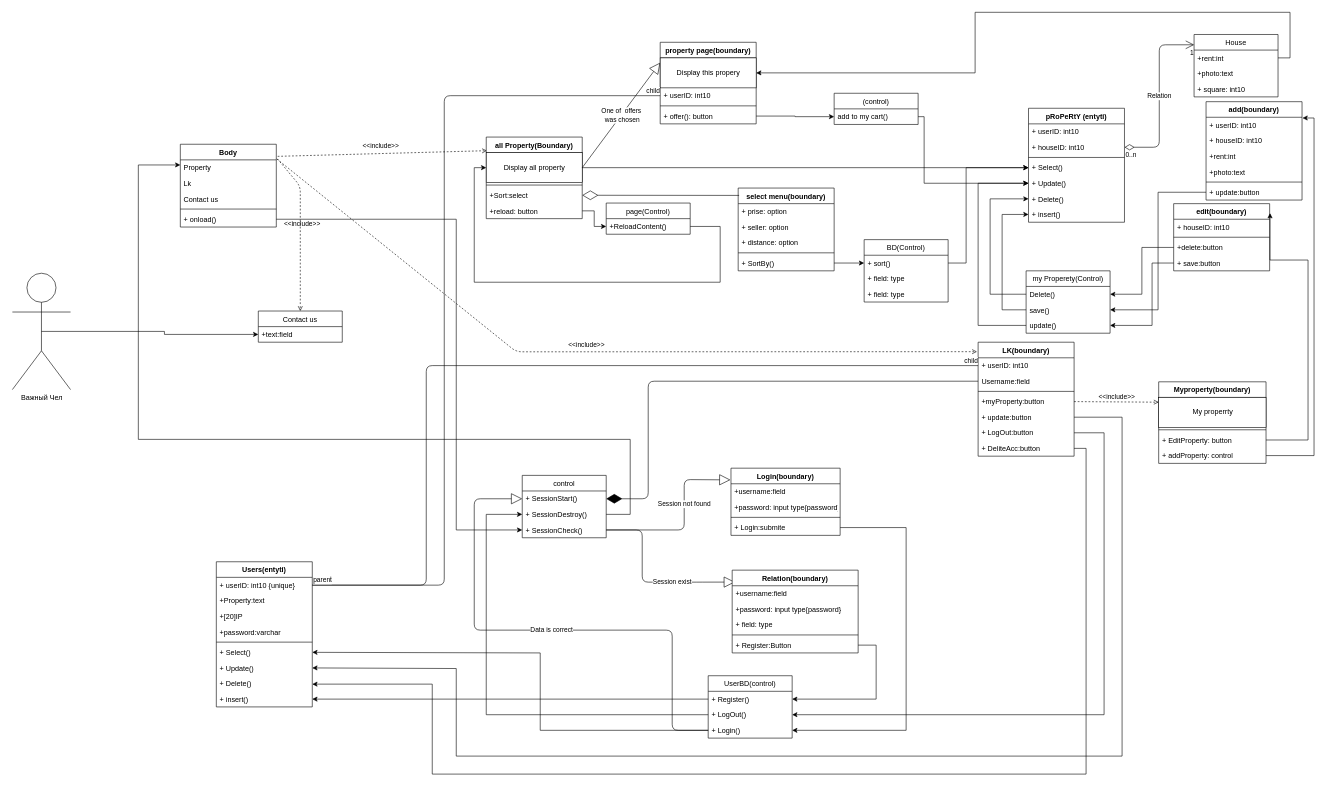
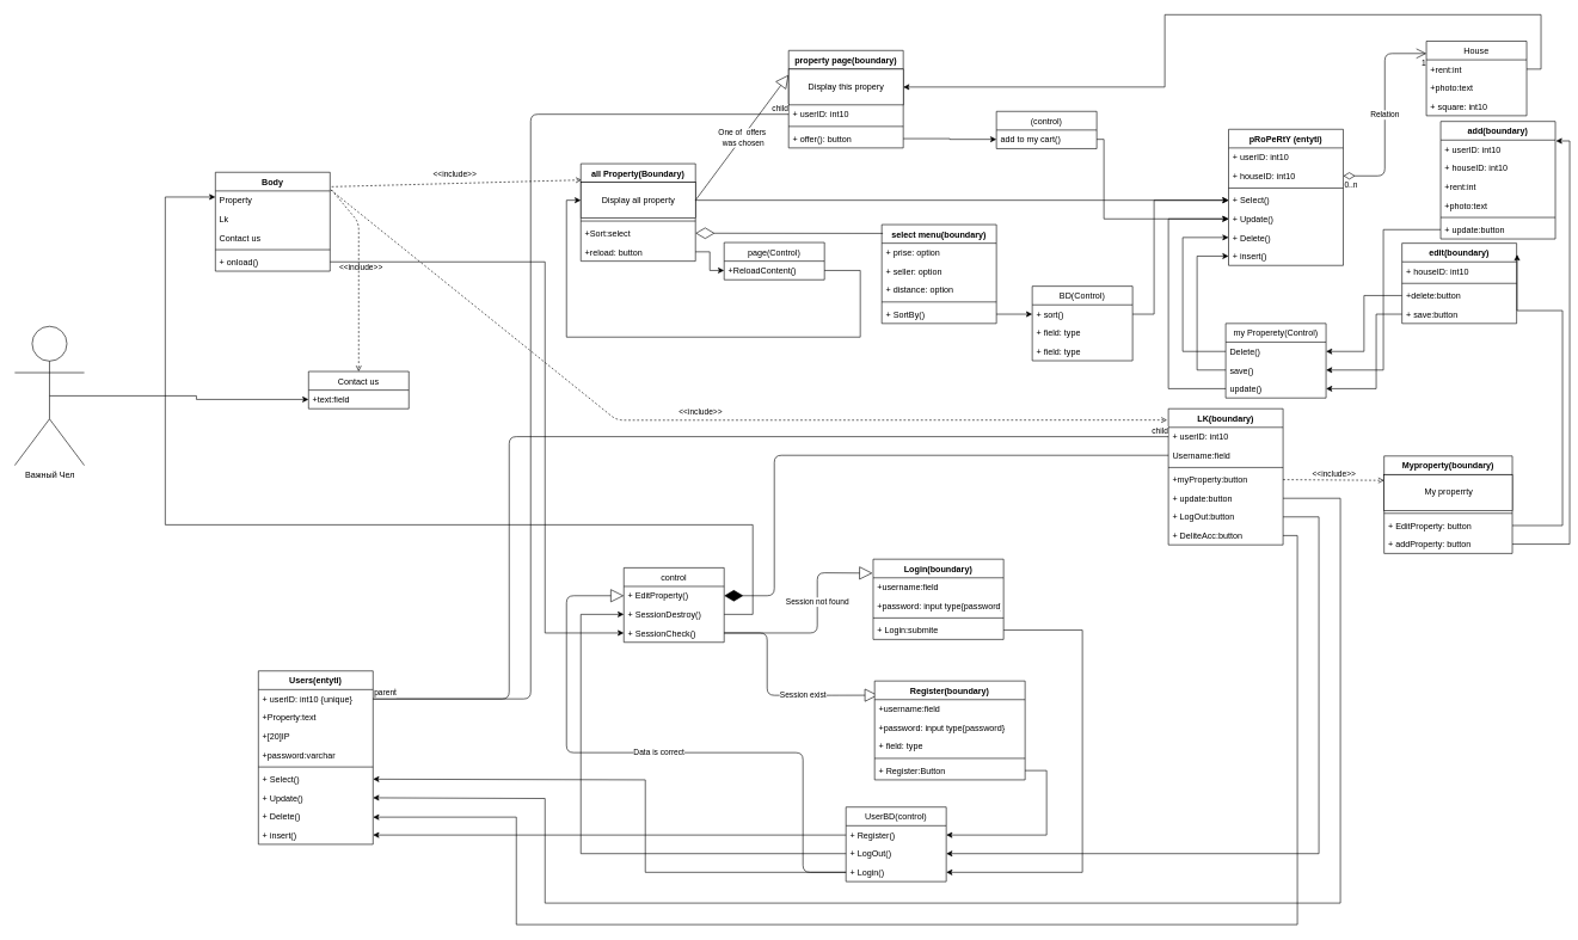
- <mxCell id="118" value="+ addProperty: control" style="text;strokeColor=none;fillColor=none;align=left;verticalAlign=top;spacingLeft=4;spacingRight=4;overflow=hidden;rotatable=0;points=[[0,0.5],[1,0.5]];portConstraint=eastwest;" vertex="1" parent="114"><mxGeometry y="110" width="179" height="26" as="geometry" /></mxCell>
+ <mxCell id="118" value="+ addProperty: button" style="text;strokeColor=none;fillColor=none;align=left;verticalAlign=top;spacingLeft=4;spacingRight=4;overflow=hidden;rotatable=0;points=[[0,0.5],[1,0.5]];portConstraint=eastwest;" vertex="1" parent="114"><mxGeometry y="110" width="179" height="26" as="geometry" /></mxCell>
- <mxCell id="28" value="+ SessionStart()" style="text;strokeColor=none;fillColor=none;align=left;verticalAlign=top;spacingLeft=4;spacingRight=4;overflow=hidden;rotatable=0;points=[[0,0.5],[1,0.5]];portConstraint=eastwest;" vertex="1" parent="27"><mxGeometry y="26" width="140" height="26" as="geometry" /></mxCell>
+ <mxCell id="28" value="+ EditProperty()" style="text;strokeColor=none;fillColor=none;align=left;verticalAlign=top;spacingLeft=4;spacingRight=4;overflow=hidden;rotatable=0;points=[[0,0.5],[1,0.5]];portConstraint=eastwest;" vertex="1" parent="27"><mxGeometry y="26" width="140" height="26" as="geometry" /></mxCell>
- <mxCell id="33" value="Relation(boundary)" style="swimlane;fontStyle=1;align=center;verticalAlign=top;childLayout=stackLayout;horizontal=1;startSize=26;horizontalStack=0;resizeParent=1;resizeParentMax=0;resizeLast=0;collapsible=1;marginBottom=0;" vertex="1" parent="1"><mxGeometry x="1220" y="950" width="210" height="138" as="geometry" /></mxCell>
+ <mxCell id="33" value="Register(boundary)" style="swimlane;fontStyle=1;align=center;verticalAlign=top;childLayout=stackLayout;horizontal=1;startSize=26;horizontalStack=0;resizeParent=1;resizeParentMax=0;resizeLast=0;collapsible=1;marginBottom=0;" vertex="1" parent="1"><mxGeometry x="1220" y="950" width="210" height="138" as="geometry" /></mxCell>
